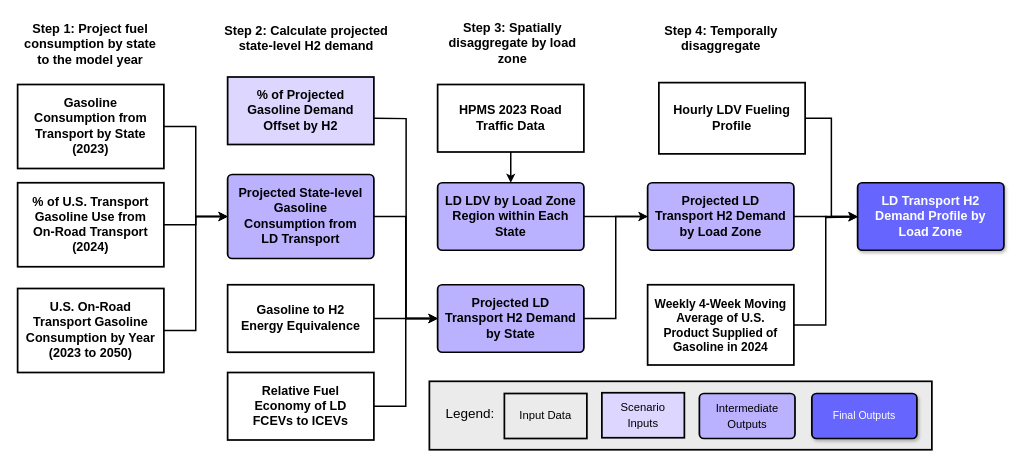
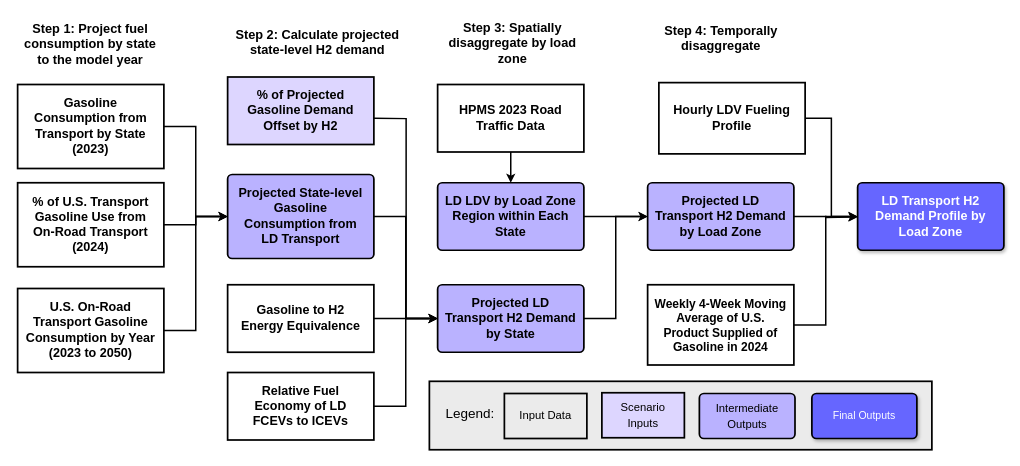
- <mxCell id="27" value="&lt;span style=&quot;color: rgb(0, 0, 0); font-family: Helvetica; font-size: 17px; font-style: normal; font-variant-ligatures: normal; font-variant-caps: normal; font-weight: 700; letter-spacing: normal; orphans: 2; text-indent: 0px; text-transform: none; widows: 2; word-spacing: 0px; -webkit-text-stroke-width: 0px; white-space: normal; text-decoration-thickness: initial; text-decoration-style: initial; text-decoration-color: initial; float: none; display: inline !important;&quot;&gt;Step 2: Calculate projected state-level H2 demand&lt;/span&gt;" style="text;whiteSpace=wrap;html=1;align=center;labelBackgroundColor=none;" parent="1" vertex="1"><mxGeometry x="293" y="24.5" width="230" height="51" as="geometry" /></mxCell>
+ <mxCell id="27" value="&lt;span style=&quot;color: rgb(0, 0, 0); font-family: Helvetica; font-size: 17px; font-style: normal; font-variant-ligatures: normal; font-variant-caps: normal; font-weight: 700; letter-spacing: normal; orphans: 2; text-indent: 0px; text-transform: none; widows: 2; word-spacing: 0px; -webkit-text-stroke-width: 0px; white-space: normal; text-decoration-thickness: initial; text-decoration-style: initial; text-decoration-color: initial; float: none; display: inline !important;&quot;&gt;Step 2: Calculate projected state-level H2 demand&lt;/span&gt;" style="text;whiteSpace=wrap;html=1;align=center;labelBackgroundColor=none;" parent="1" vertex="1"><mxGeometry x="308" y="29.5" width="230" height="51" as="geometry" /></mxCell>
